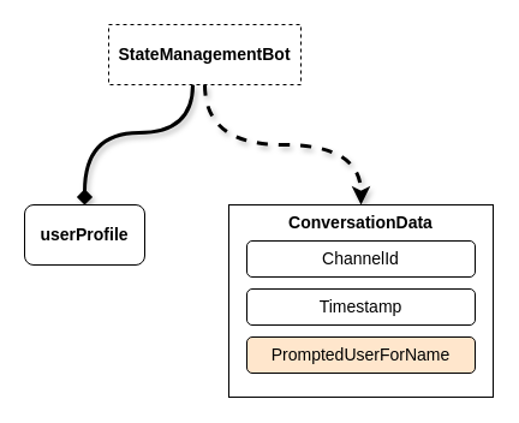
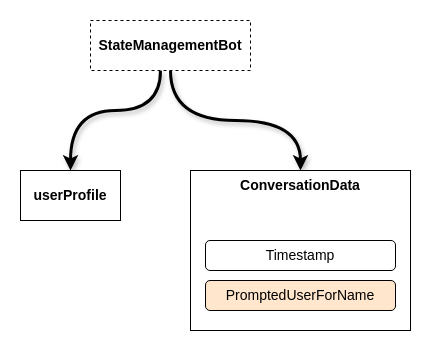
- <mxCell id="3" style="edgeStyle=orthogonalEdgeStyle;curved=1;rounded=0;orthogonalLoop=1;jettySize=auto;html=1;shadow=1;strokeWidth=3;fontSize=14;dashed=1;" edge="1" parent="1" source="4" target="7"><mxGeometry relative="1" as="geometry" /></mxCell>
+ <mxCell id="3" style="edgeStyle=orthogonalEdgeStyle;curved=1;rounded=0;orthogonalLoop=1;jettySize=auto;html=1;shadow=1;strokeWidth=3;fontSize=14;" edge="1" parent="1" source="4" target="7"><mxGeometry relative="1" as="geometry" /></mxCell>
- <mxCell id="2" style="edgeStyle=orthogonalEdgeStyle;rounded=0;orthogonalLoop=1;jettySize=auto;html=1;fontSize=14;strokeWidth=3;shadow=1;curved=1;endArrow=diamond;" edge="1" parent="1" source="4" target="5"><mxGeometry relative="1" as="geometry"><Array as="points"><mxPoint x="160" y="110" /><mxPoint x="70" y="110" /></Array></mxGeometry></mxCell>
+ <mxCell id="2" style="edgeStyle=orthogonalEdgeStyle;rounded=0;orthogonalLoop=1;jettySize=auto;html=1;fontSize=14;strokeWidth=3;shadow=1;curved=1;" edge="1" parent="1" source="4" target="5"><mxGeometry relative="1" as="geometry"><Array as="points"><mxPoint x="160" y="110" /><mxPoint x="70" y="110" /></Array></mxGeometry></mxCell>
- <mxCell id="5" value="userProfile" style="whiteSpace=wrap;html=1;fontSize=14;fontStyle=1;rounded=1;" vertex="1" parent="1"><mxGeometry x="20" y="170" width="100" height="50" as="geometry" /></mxCell>
+ <mxCell id="5" value="userProfile" style="rounded=0;whiteSpace=wrap;html=1;fontSize=14;fontStyle=1" vertex="1" parent="1"><mxGeometry x="20" y="170" width="100" height="50" as="geometry" /></mxCell>
- <mxCell id="8" value="ChannelId" style="rounded=1;whiteSpace=wrap;html=1;fontSize=14;" vertex="1" parent="6"><mxGeometry x="15" y="30" width="190" height="30" as="geometry" /></mxCell>
